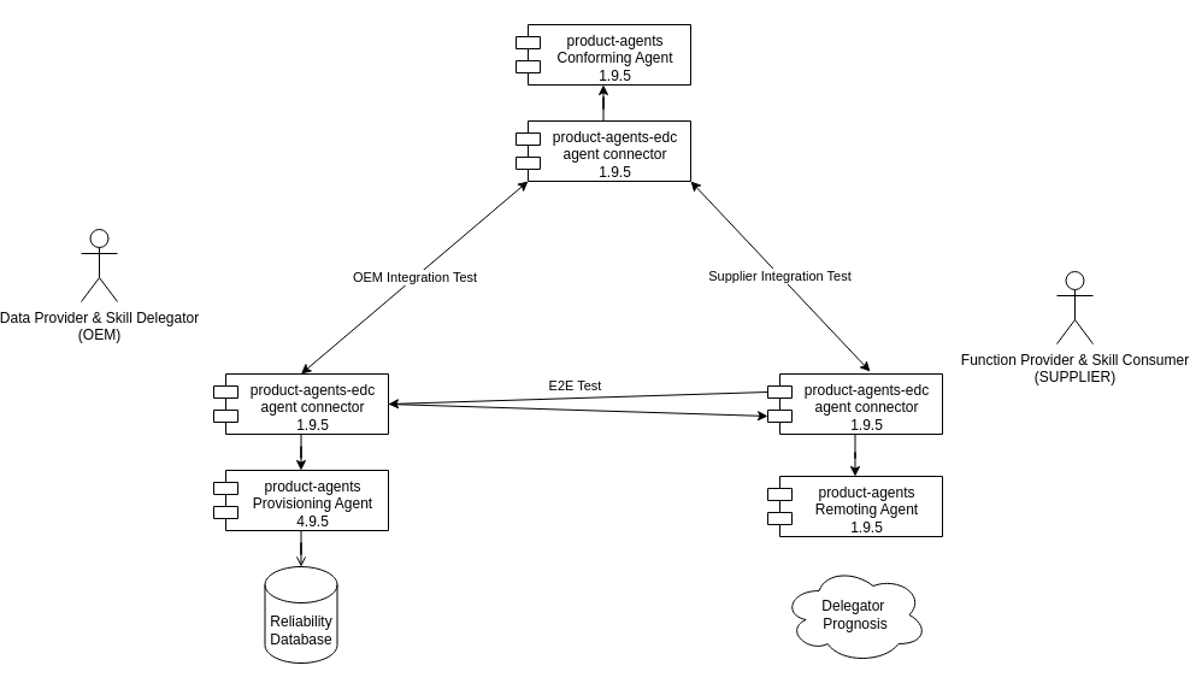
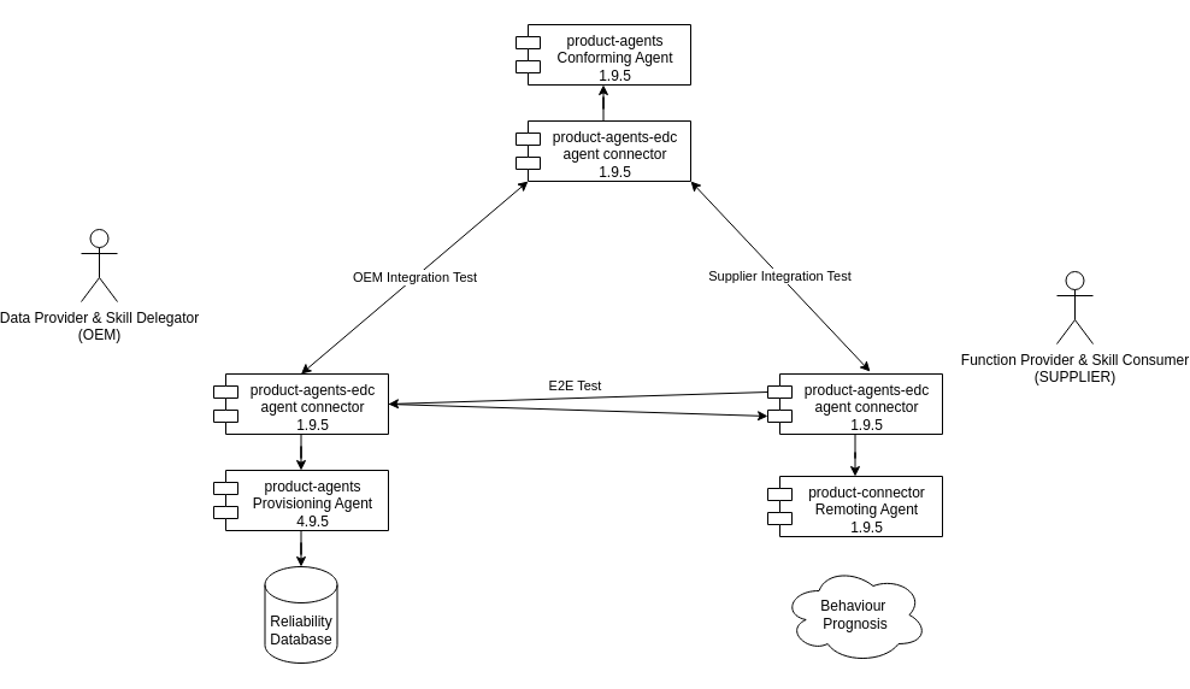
- <mxCell id="8" value="product-agents&lt;br&gt;Remoting Agent&lt;br&gt;1.9.5" style="shape=module;align=left;spacingLeft=20;align=center;verticalAlign=top;whiteSpace=wrap;html=1;" vertex="1" parent="1"><mxGeometry x="590" y="395" width="145" height="50" as="geometry" /></mxCell>
+ <mxCell id="8" value="product-connector&lt;br&gt;Remoting Agent&lt;br&gt;1.9.5" style="shape=module;align=left;spacingLeft=20;align=center;verticalAlign=top;whiteSpace=wrap;html=1;" vertex="1" parent="1"><mxGeometry x="590" y="395" width="145" height="50" as="geometry" /></mxCell>
- <mxCell id="6" style="edgeStyle=orthogonalEdgeStyle;rounded=0;orthogonalLoop=1;jettySize=auto;html=1;entryX=0.5;entryY=0;entryDx=0;entryDy=0;entryPerimeter=0;endArrow=open;" edge="1" parent="1" source="7" target="4"><mxGeometry relative="1" as="geometry" /></mxCell>
+ <mxCell id="6" style="edgeStyle=orthogonalEdgeStyle;rounded=0;orthogonalLoop=1;jettySize=auto;html=1;entryX=0.5;entryY=0;entryDx=0;entryDy=0;entryPerimeter=0;" edge="1" parent="1" source="7" target="4"><mxGeometry relative="1" as="geometry" /></mxCell>
- <mxCell id="5" value="Delegator&amp;nbsp;&lt;br&gt;Prognosis" style="ellipse;shape=cloud;whiteSpace=wrap;html=1;" vertex="1" parent="1"><mxGeometry x="602.5" y="470" width="120" height="80" as="geometry" /></mxCell>
+ <mxCell id="5" value="Behaviour&amp;nbsp;&lt;br&gt;Prognosis" style="ellipse;shape=cloud;whiteSpace=wrap;html=1;" vertex="1" parent="1"><mxGeometry x="602.5" y="470" width="120" height="80" as="geometry" /></mxCell>
